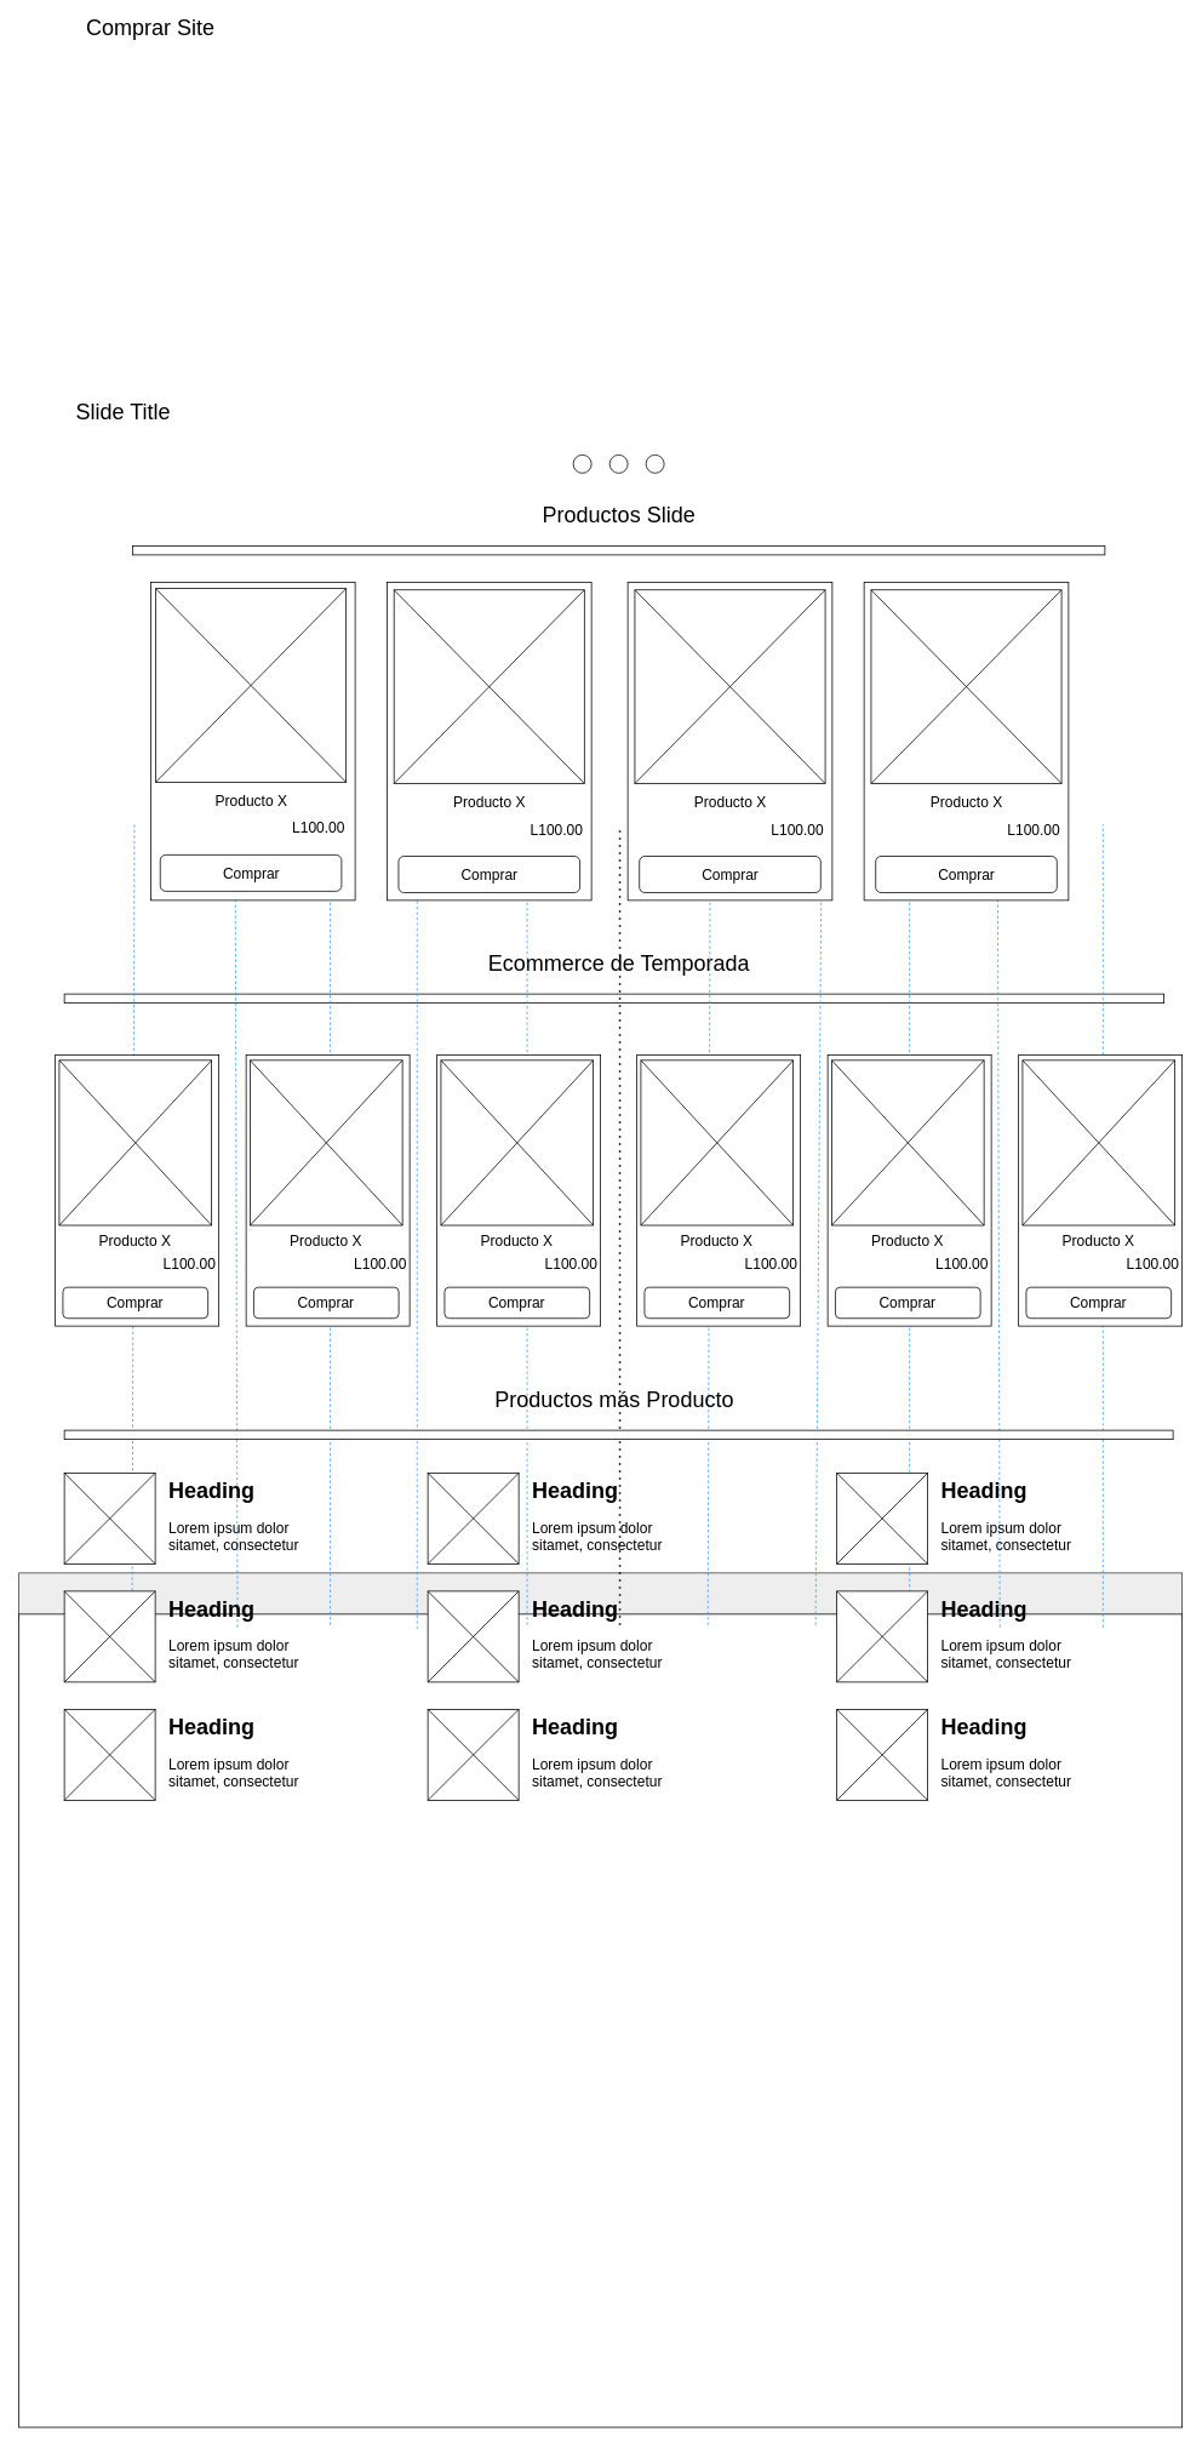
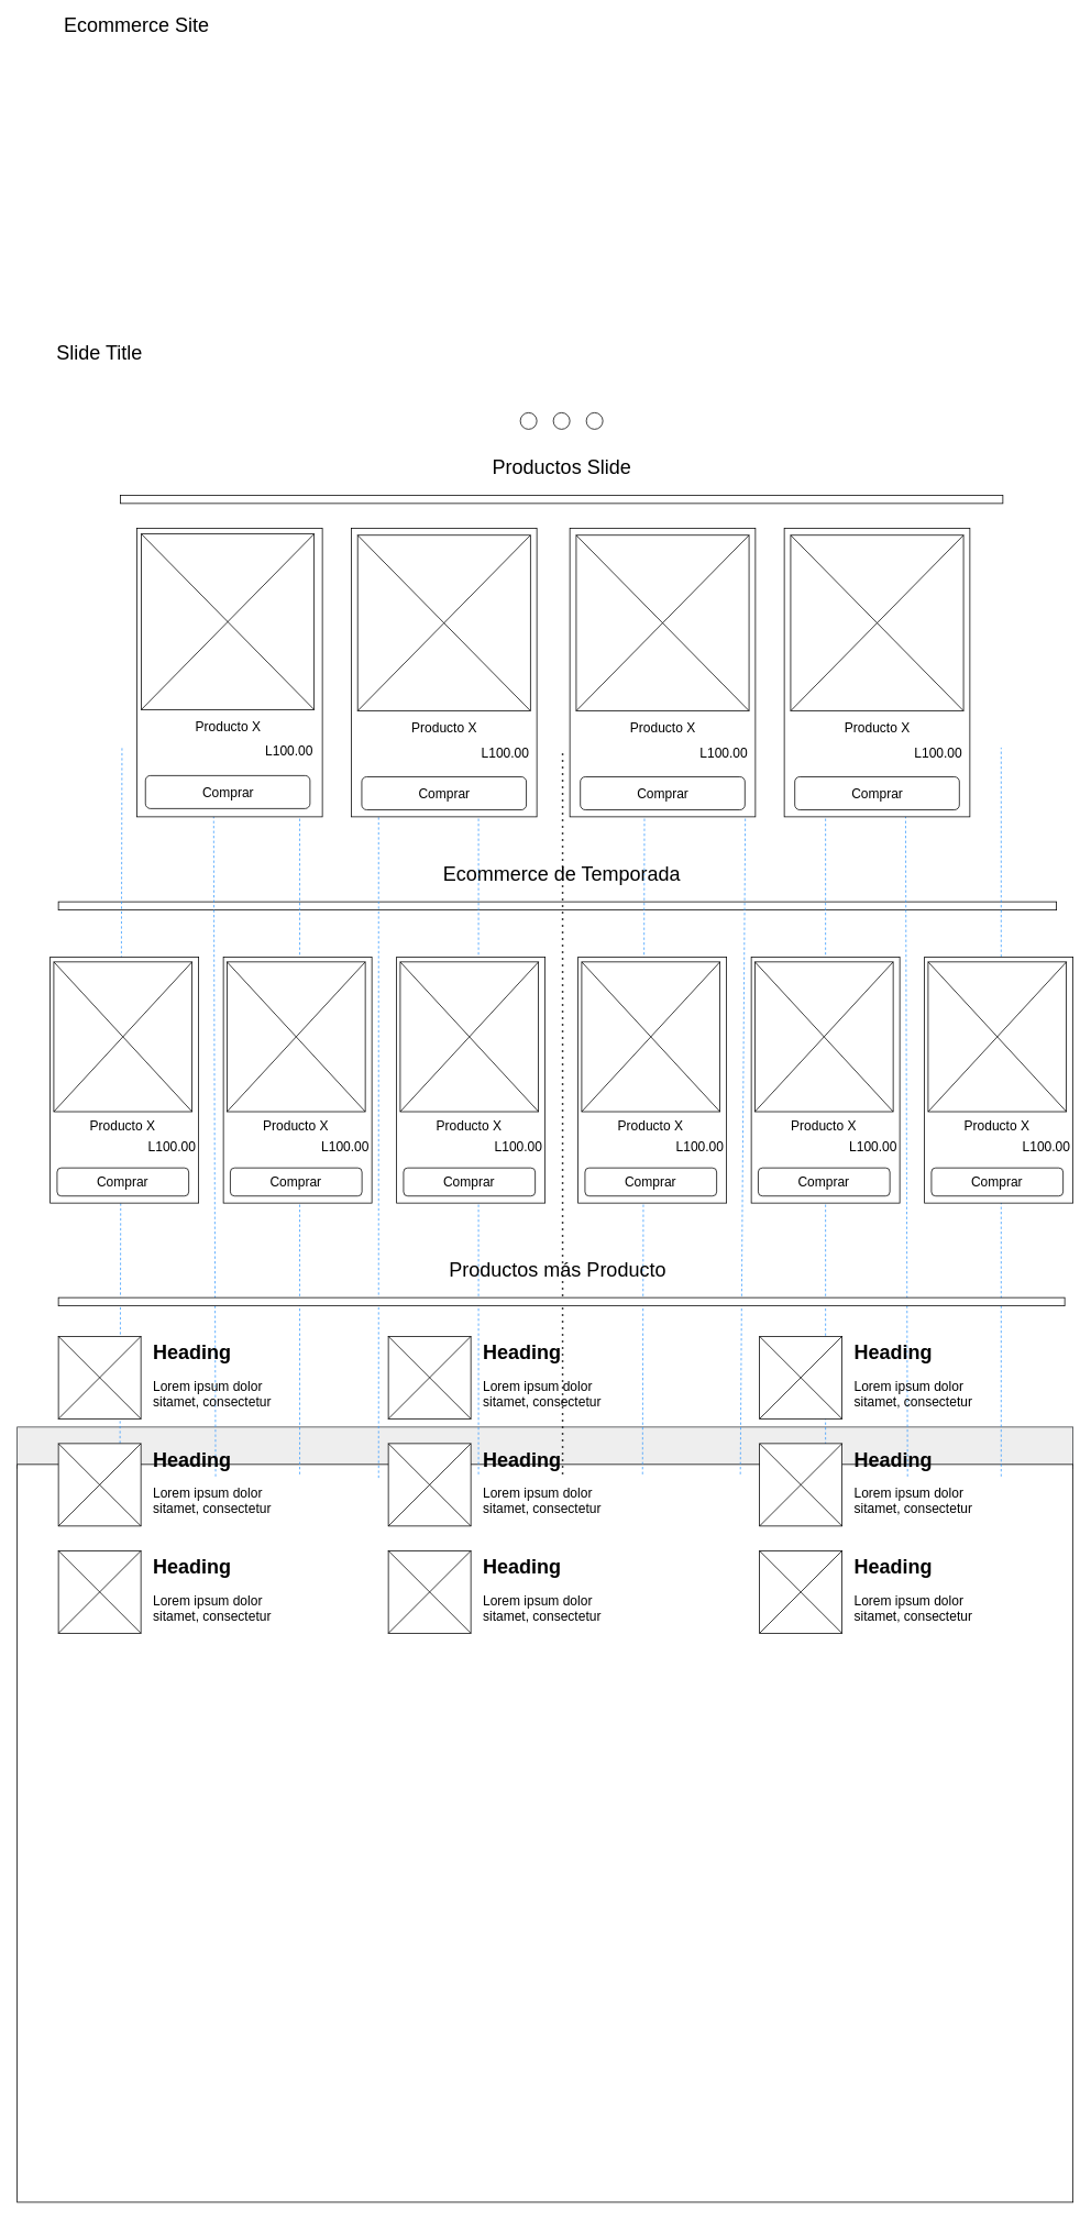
- <mxCell id="129" value="Comprar Site" style="text;html=1;strokeColor=none;fillColor=none;align=center;verticalAlign=middle;whiteSpace=wrap;rounded=0;fontSize=24;" vertex="1" parent="1"><mxGeometry x="60" y="20" width="210" height="20" as="geometry" /></mxCell>
+ <mxCell id="129" value="Ecommerce Site" style="text;html=1;strokeColor=none;fillColor=none;align=center;verticalAlign=middle;whiteSpace=wrap;rounded=0;fontSize=24;" vertex="1" parent="1"><mxGeometry x="60" y="20" width="210" height="20" as="geometry" /></mxCell>
- <mxCell id="128" value="Slide Title" style="text;html=1;strokeColor=none;fillColor=none;align=center;verticalAlign=middle;whiteSpace=wrap;rounded=0;fontSize=24;" vertex="1" parent="1"><mxGeometry x="60" y="442.65" width="150" height="20" as="geometry" /></mxCell>
+ <mxCell id="128" value="Slide Title" style="text;html=1;strokeColor=none;fillColor=none;align=center;verticalAlign=middle;whiteSpace=wrap;rounded=0;fontSize=24;" vertex="1" parent="1"><mxGeometry x="45" y="417.65" width="150" height="20" as="geometry" /></mxCell>
